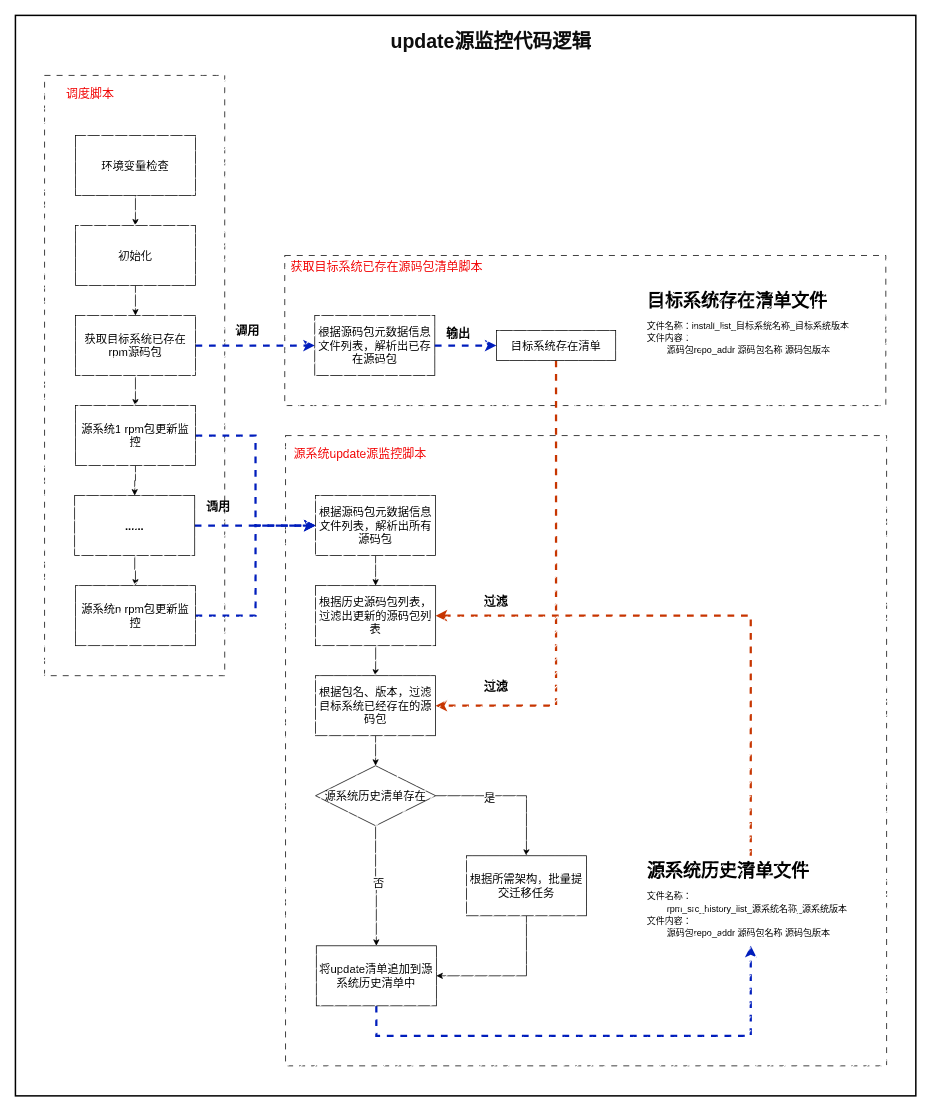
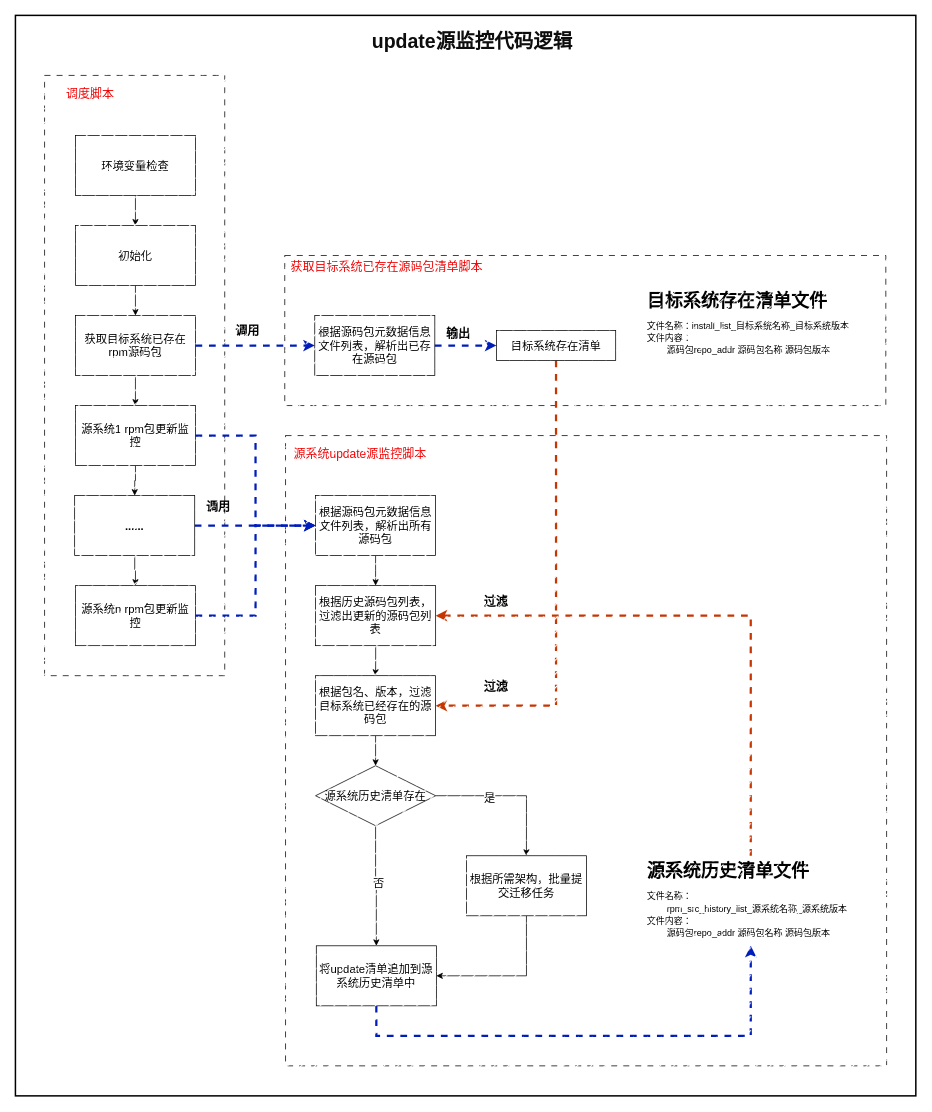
- <mxCell id="51" value="update源监控代码逻辑" style="text;html=1;align=center;verticalAlign=middle;whiteSpace=wrap;rounded=0;fontSize=26;fontColor=#0d0d0d;fontStyle=1" parent="1" vertex="1"><mxGeometry x="443.95" y="40" width="420" height="30" as="geometry" /></mxCell>
+ <mxCell id="51" value="update源监控代码逻辑" style="text;html=1;align=center;verticalAlign=middle;whiteSpace=wrap;rounded=0;fontSize=26;fontColor=#0d0d0d;fontStyle=1" parent="1" vertex="1"><mxGeometry x="418.95" y="40" width="420" height="30" as="geometry" /></mxCell>
